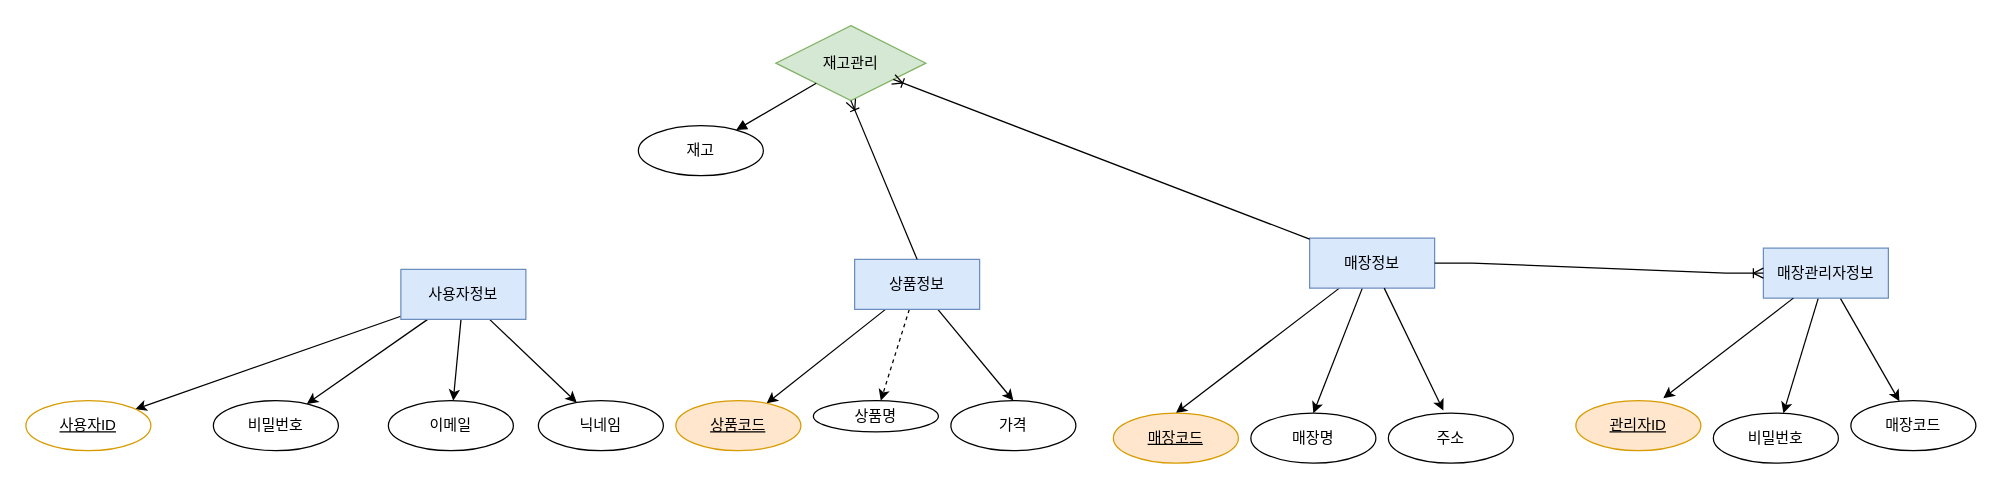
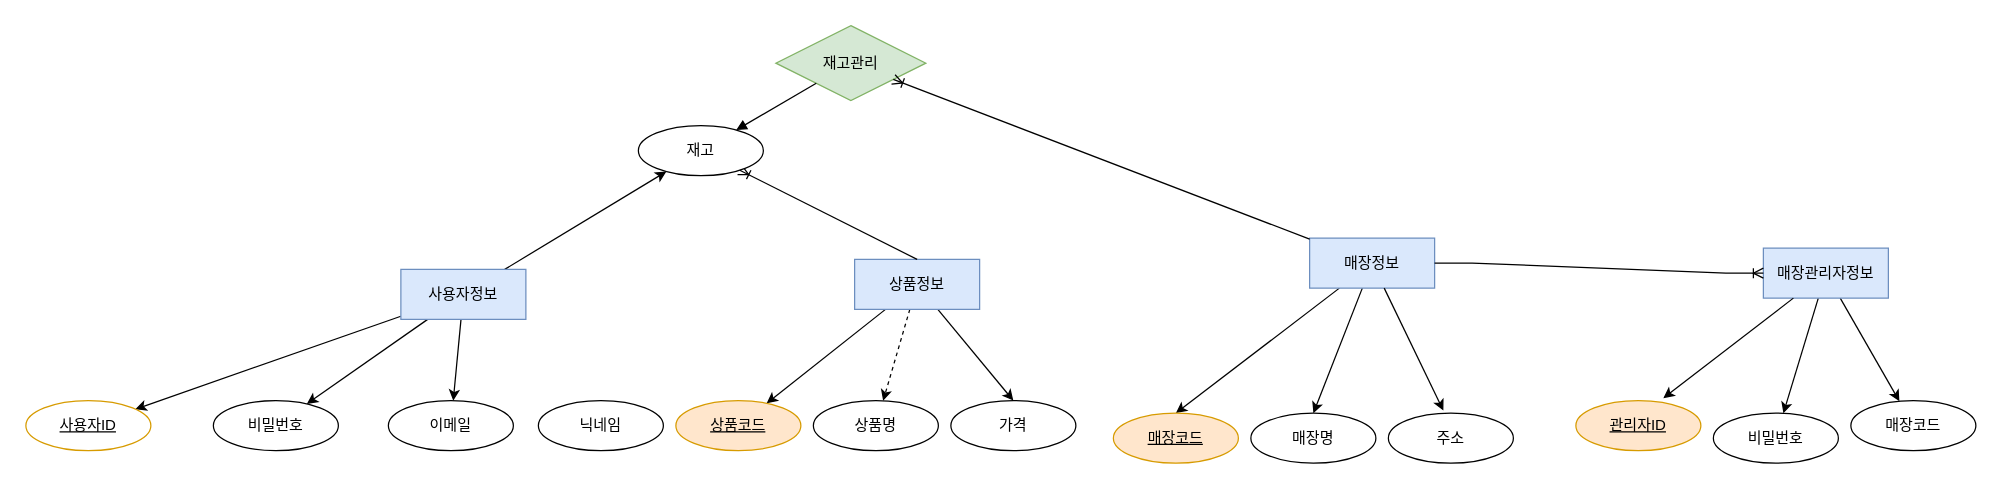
- <mxCell id="31" value="" style="fontSize=12;html=1;endArrow=ERoneToMany;rounded=0;entryX=0.5;entryY=1;entryDx=0;entryDy=0;exitX=0.5;exitY=0;exitDx=0;exitDy=0;" edge="1" parent="1" source="5" target="21"><mxGeometry width="100" height="100" relative="1" as="geometry"><mxPoint x="630" y="190" as="sourcePoint" /><mxPoint x="730" y="90" as="targetPoint" /></mxGeometry></mxCell>
+ <mxCell id="31" value="" style="fontSize=12;html=1;endArrow=ERoneToMany;rounded=0;exitX=0.5;exitY=0;exitDx=0;exitDy=0;" edge="1" parent="1" source="5" target="33"><mxGeometry width="100" height="100" relative="1" as="geometry"><mxPoint x="630" y="190" as="sourcePoint" /><mxPoint x="730" y="90" as="targetPoint" /></mxGeometry></mxCell>
- <mxCell id="9" style="rounded=0;orthogonalLoop=1;jettySize=auto;html=1;" edge="1" parent="1" source="10" target="36"><mxGeometry relative="1" as="geometry" /></mxCell>
+ <mxCell id="9" style="rounded=0;orthogonalLoop=1;jettySize=auto;html=1;" edge="1" parent="1" source="10" target="33"><mxGeometry relative="1" as="geometry" /></mxCell>
- <mxCell id="25" value="상품명" style="ellipse;whiteSpace=wrap;html=1;align=center;" vertex="1" parent="1"><mxGeometry x="650" y="320" width="100" height="25" as="geometry" /></mxCell>
+ <mxCell id="25" value="상품명" style="ellipse;whiteSpace=wrap;html=1;align=center;" vertex="1" parent="1"><mxGeometry x="650" y="320" width="100" height="40" as="geometry" /></mxCell>
